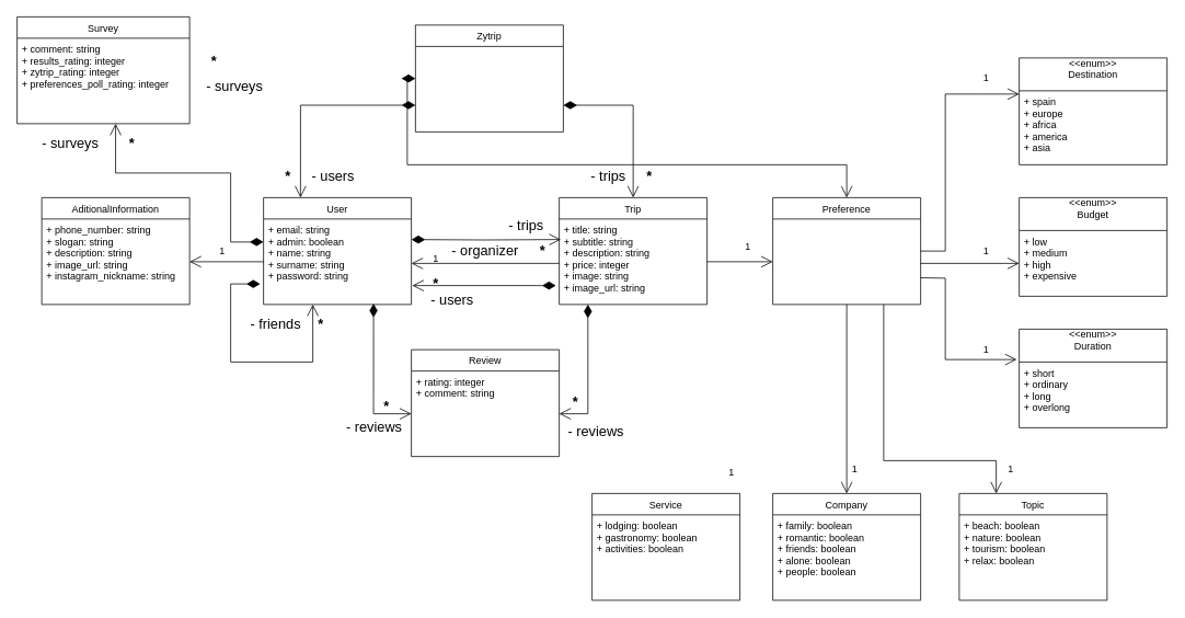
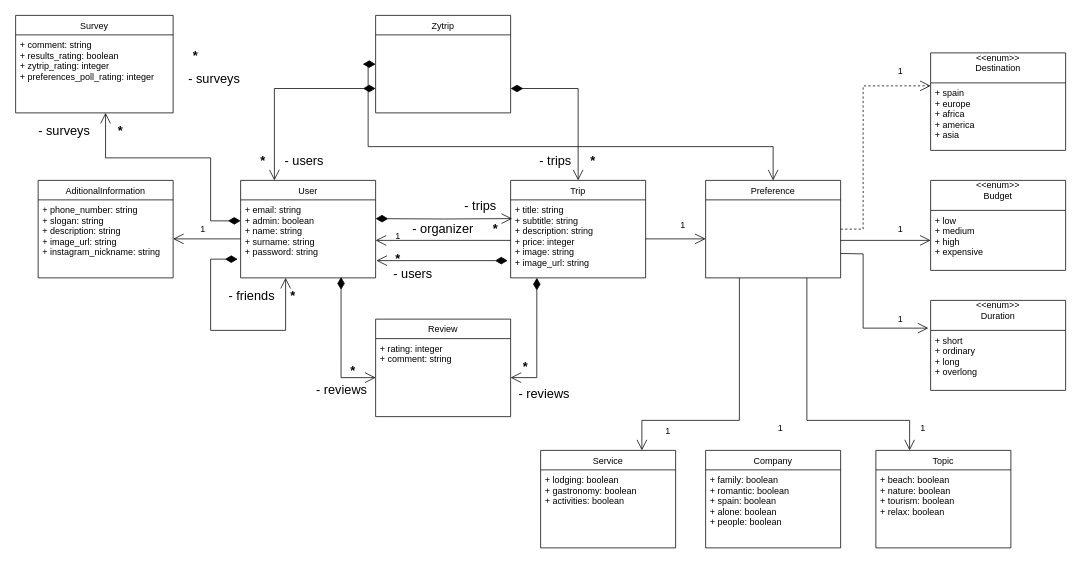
- <mxCell id="54" value="+ comment: string&#10;+ results_rating: integer&#10;+ zytrip_rating: integer&#10;+ preferences_poll_rating: integer&#10;" style="text;strokeColor=none;fillColor=none;align=left;verticalAlign=top;spacingLeft=4;spacingRight=4;overflow=hidden;rotatable=0;points=[[0,0.5],[1,0.5]];portConstraint=eastwest;" parent="53" vertex="1"><mxGeometry y="26" width="210" height="104" as="geometry" /></mxCell>
+ <mxCell id="54" value="+ comment: string&#10;+ results_rating: boolean&#10;+ zytrip_rating: integer&#10;+ preferences_poll_rating: integer&#10;" style="text;strokeColor=none;fillColor=none;align=left;verticalAlign=top;spacingLeft=4;spacingRight=4;overflow=hidden;rotatable=0;points=[[0,0.5],[1,0.5]];portConstraint=eastwest;" parent="53" vertex="1"><mxGeometry y="26" width="210" height="104" as="geometry" /></mxCell>
- <mxCell id="38" value="Zytrip" style="swimlane;fontStyle=0;childLayout=stackLayout;horizontal=1;startSize=26;fillColor=none;horizontalStack=0;resizeParent=1;resizeParentMax=0;resizeLast=0;collapsible=1;marginBottom=0;" parent="1" vertex="1"><mxGeometry x="505" y="30" width="180" height="130" as="geometry" /></mxCell>
+ <mxCell id="38" value="Zytrip" style="swimlane;fontStyle=0;childLayout=stackLayout;horizontal=1;startSize=26;fillColor=none;horizontalStack=0;resizeParent=1;resizeParentMax=0;resizeLast=0;collapsible=1;marginBottom=0;" parent="1" vertex="1"><mxGeometry x="500" y="20" width="180" height="130" as="geometry" /></mxCell>
- <mxCell id="19" value="" style="endArrow=open;endFill=1;endSize=12;html=1;rounded=0;entryX=0;entryY=0.044;entryDx=0;entryDy=0;entryPerimeter=0;exitX=1;exitY=0.5;exitDx=0;exitDy=0;" parent="1" source="11" target="13" edge="1"><mxGeometry width="160" relative="1" as="geometry"><mxPoint x="1120" y="420" as="sourcePoint" /><mxPoint x="830" y="440" as="targetPoint" /><Array as="points"><mxPoint x="1150" y="305" /><mxPoint x="1150" y="114" /></Array></mxGeometry></mxCell>
+ <mxCell id="19" value="" style="endArrow=open;endFill=1;endSize=12;html=1;rounded=0;entryX=0;entryY=0.044;entryDx=0;entryDy=0;entryPerimeter=0;exitX=1;exitY=0.5;exitDx=0;exitDy=0;dashed=1;" parent="1" source="11" target="13" edge="1"><mxGeometry width="160" relative="1" as="geometry"><mxPoint x="1120" y="420" as="sourcePoint" /><mxPoint x="830" y="440" as="targetPoint" /><Array as="points"><mxPoint x="1150" y="305" /><mxPoint x="1150" y="114" /></Array></mxGeometry></mxCell>
- <mxCell id="25" value="" style="endArrow=open;endFill=1;endSize=12;html=1;rounded=0;exitX=0.5;exitY=1;exitDx=0;exitDy=0;" parent="1" source="11" target="9" edge="1"><mxGeometry width="160" relative="1" as="geometry"><mxPoint x="920" y="440" as="sourcePoint" /><mxPoint x="830" y="440" as="targetPoint" /></mxGeometry></mxCell>
+ <mxCell id="26" value="" style="endArrow=open;endFill=1;endSize=12;html=1;rounded=0;exitX=0.25;exitY=1;exitDx=0;exitDy=0;entryX=0.75;entryY=0;entryDx=0;entryDy=0;" parent="1" source="11" target="23" edge="1"><mxGeometry width="160" relative="1" as="geometry"><mxPoint x="670" y="440" as="sourcePoint" /><mxPoint x="830" y="440" as="targetPoint" /><Array as="points"><mxPoint x="985" y="560" /><mxPoint x="855" y="560" /></Array></mxGeometry></mxCell>
- <mxCell id="10" value="+ family: boolean&#10;+ romantic: boolean&#10;+ friends: boolean&#10;+ alone: boolean&#10;+ people: boolean&#10;" style="text;strokeColor=none;fillColor=none;align=left;verticalAlign=top;spacingLeft=4;spacingRight=4;overflow=hidden;rotatable=0;points=[[0,0.5],[1,0.5]];portConstraint=eastwest;" parent="9" vertex="1"><mxGeometry y="26" width="180" height="104" as="geometry" /></mxCell>
+ <mxCell id="10" value="+ family: boolean&#10;+ romantic: boolean&#10;+ spain: boolean&#10;+ alone: boolean&#10;+ people: boolean&#10;" style="text;strokeColor=none;fillColor=none;align=left;verticalAlign=top;spacingLeft=4;spacingRight=4;overflow=hidden;rotatable=0;points=[[0,0.5],[1,0.5]];portConstraint=eastwest;" parent="9" vertex="1"><mxGeometry y="26" width="180" height="104" as="geometry" /></mxCell>
